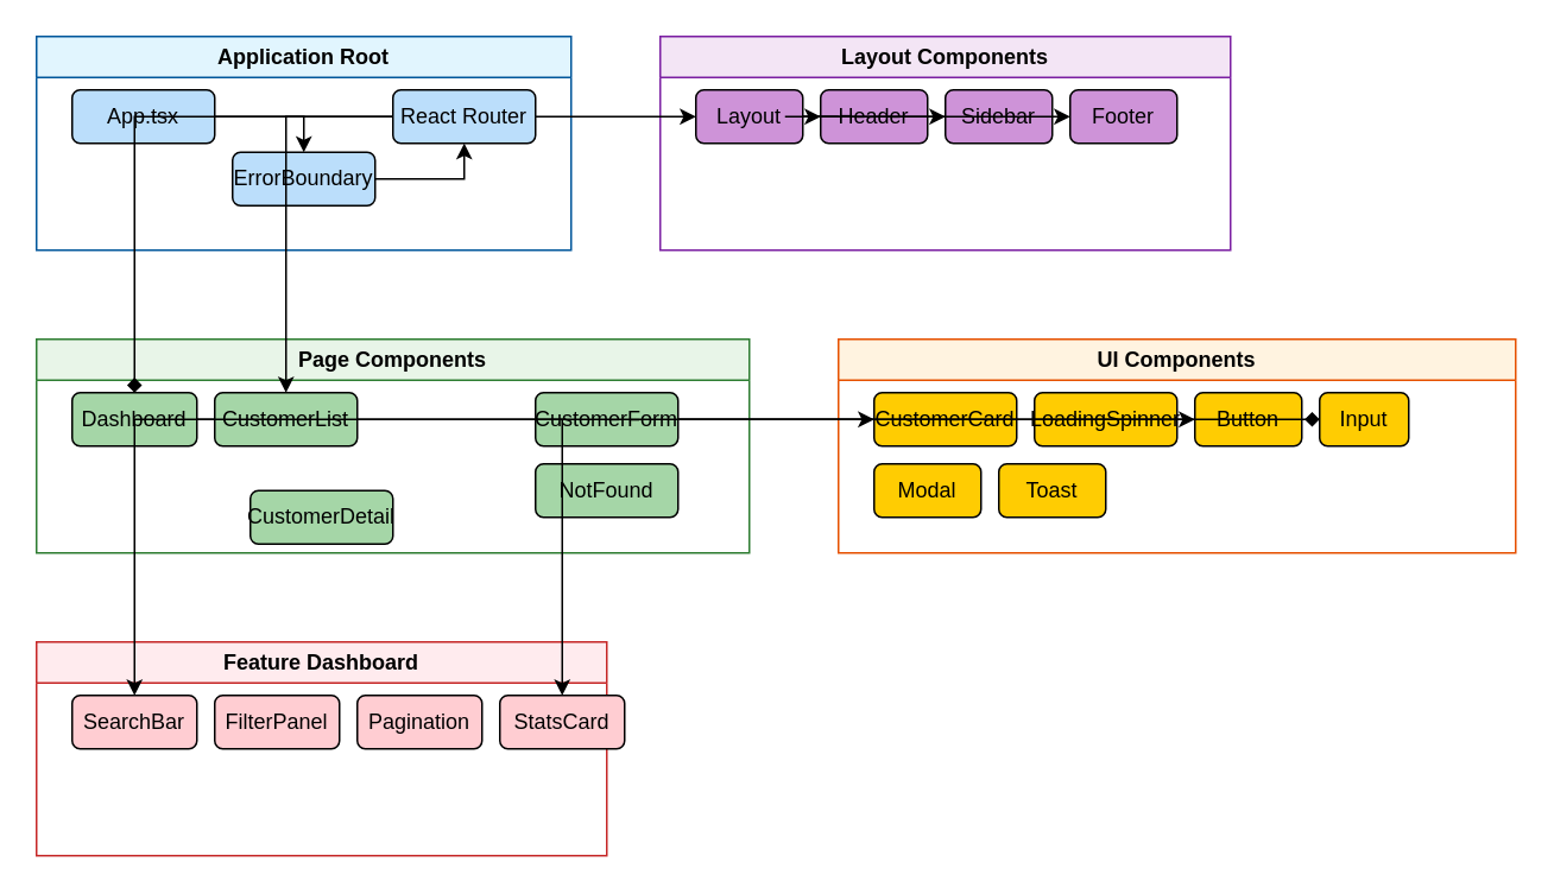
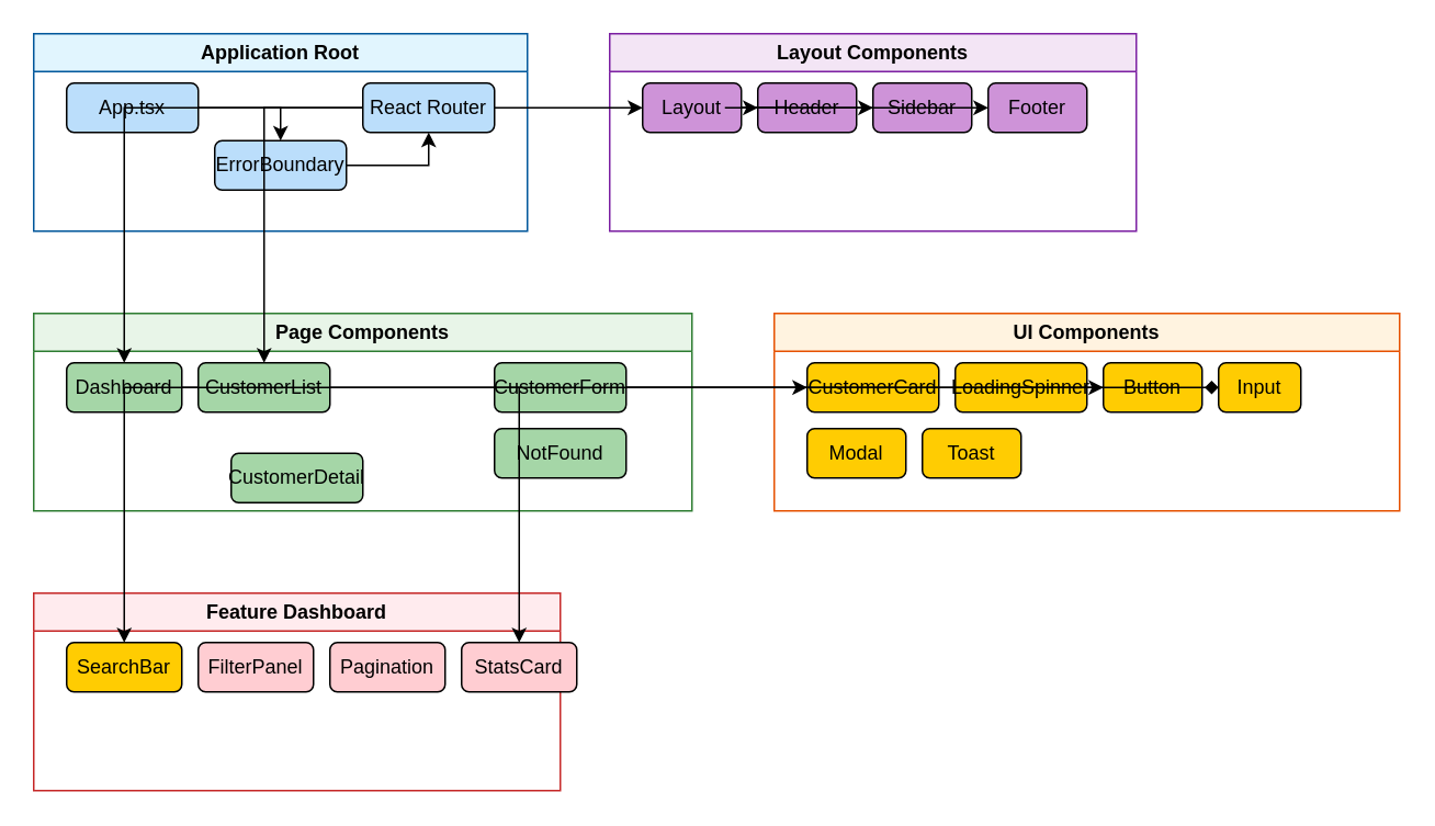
- <mxCell id="35" style="edgeStyle=orthogonalEdgeStyle;rounded=0;orthogonalLoop=1;jettySize=auto;html=1;endArrow=diamond;" edge="1" parent="1" source="5" target="12"><mxGeometry relative="1" as="geometry" /></mxCell>
+ <mxCell id="35" style="edgeStyle=orthogonalEdgeStyle;rounded=0;orthogonalLoop=1;jettySize=auto;html=1;" edge="1" parent="1" source="5" target="12"><mxGeometry relative="1" as="geometry" /></mxCell>
- <mxCell id="25" value="SearchBar" style="rounded=1;whiteSpace=wrap;html=1;fillColor=#ffcdd2;" vertex="1" parent="24"><mxGeometry x="20" y="30" width="70" height="30" as="geometry" /></mxCell>
+ <mxCell id="25" value="SearchBar" style="rounded=1;whiteSpace=wrap;html=1;fillColor=#ffcc02;" vertex="1" parent="24"><mxGeometry x="20" y="30" width="70" height="30" as="geometry" /></mxCell>
